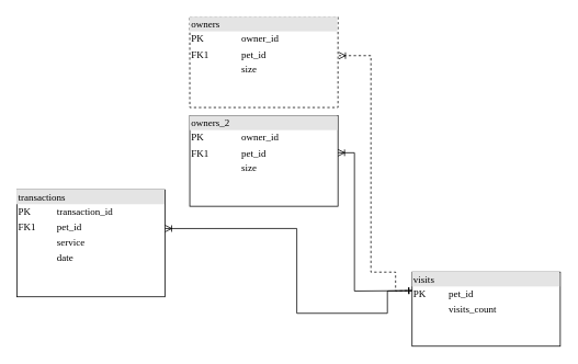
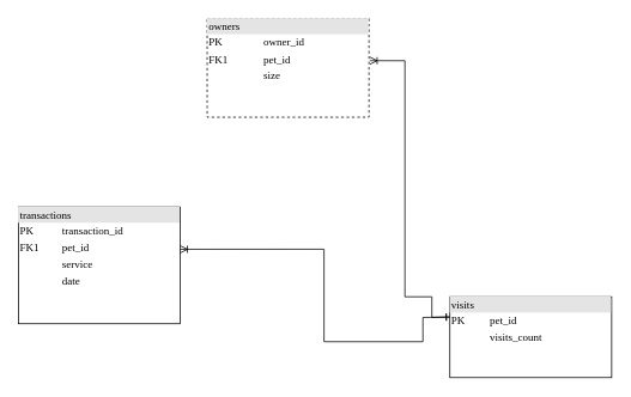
- <mxCell id="5" value="&lt;div style=&quot;box-sizing: border-box ; width: 100% ; background: #e4e4e4 ; padding: 2px&quot;&gt;owners_2&lt;/div&gt;&lt;table style=&quot;width: 100% ; font-size: 1em&quot; cellpadding=&quot;2&quot; cellspacing=&quot;0&quot;&gt;&lt;tbody&gt;&lt;tr&gt;&lt;td&gt;PK&lt;/td&gt;&lt;td&gt;owner_id&lt;/td&gt;&lt;/tr&gt;&lt;tr&gt;&lt;td&gt;FK1&lt;/td&gt;&lt;td&gt;pet_id&lt;/td&gt;&lt;/tr&gt;&lt;tr&gt;&lt;td&gt;&lt;/td&gt;&lt;td&gt;size&lt;/td&gt;&lt;/tr&gt;&lt;/tbody&gt;&lt;/table&gt;" style="verticalAlign=top;align=left;overflow=fill;html=1;rounded=0;shadow=0;comic=0;labelBackgroundColor=none;strokeWidth=1;fontFamily=Verdana;fontSize=12" vertex="1" parent="1"><mxGeometry x="230" y="140" width="180" height="110" as="geometry" /></mxCell>
- <mxCell id="8" value="" style="endArrow=ERoneToMany;html=1;exitX=0;exitY=0.25;exitDx=0;exitDy=0;entryX=1.006;entryY=0.427;entryDx=0;entryDy=0;entryPerimeter=0;endFill=0;startArrow=ERone;startFill=0;rounded=0;dashed=1;" edge="1" parent="1" source="3" target="2"><mxGeometry width="50" height="50" relative="1" as="geometry"><mxPoint x="390" y="290" as="sourcePoint" /><mxPoint x="440" y="240" as="targetPoint" /><Array as="points"><mxPoint x="480" y="353" /><mxPoint x="480" y="330" /><mxPoint x="450" y="330" /><mxPoint x="450" y="67" /></Array></mxGeometry></mxCell>
+ <mxCell id="8" value="" style="endArrow=ERoneToMany;html=1;exitX=0;exitY=0.25;exitDx=0;exitDy=0;entryX=1.006;entryY=0.427;entryDx=0;entryDy=0;entryPerimeter=0;endFill=0;startArrow=ERone;startFill=0;rounded=0;" edge="1" parent="1" source="3" target="2"><mxGeometry width="50" height="50" relative="1" as="geometry"><mxPoint x="390" y="290" as="sourcePoint" /><mxPoint x="440" y="240" as="targetPoint" /><Array as="points"><mxPoint x="480" y="353" /><mxPoint x="480" y="330" /><mxPoint x="450" y="330" /><mxPoint x="450" y="67" /></Array></mxGeometry></mxCell>
- <mxCell id="7" value="" style="endArrow=ERoneToMany;html=1;exitX=0;exitY=0.25;exitDx=0;exitDy=0;entryX=1;entryY=0.409;entryDx=0;entryDy=0;entryPerimeter=0;endFill=0;startArrow=ERone;startFill=0;rounded=0;" edge="1" parent="1" source="3" target="5"><mxGeometry width="50" height="50" relative="1" as="geometry"><mxPoint x="390" y="290" as="sourcePoint" /><mxPoint x="440" y="240" as="targetPoint" /><Array as="points"><mxPoint x="430" y="353" /><mxPoint x="430" y="185" /></Array></mxGeometry></mxCell>
